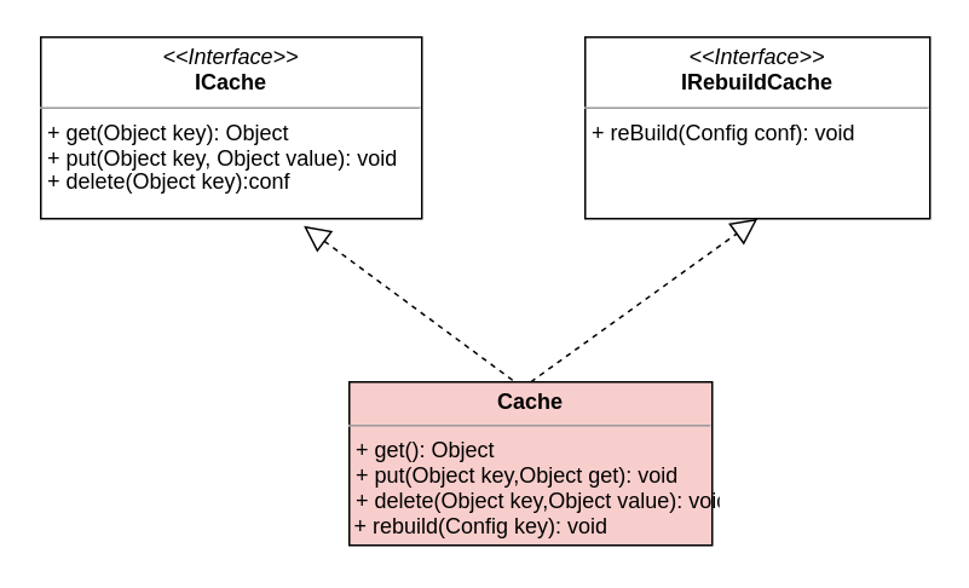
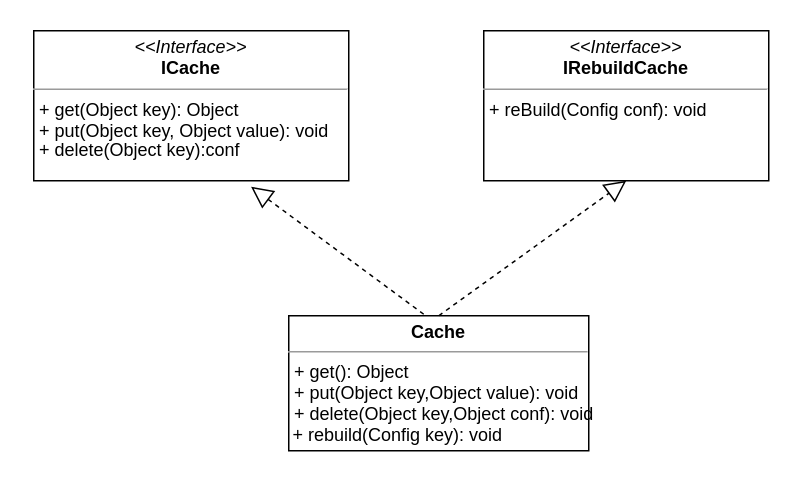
- <mxCell id="5" value="&lt;p style=&quot;margin: 0px ; margin-top: 4px ; text-align: center&quot;&gt;&lt;b&gt;Cache&lt;/b&gt;&lt;/p&gt;&lt;hr size=&quot;1&quot;&gt;&lt;p style=&quot;margin: 0px ; margin-left: 4px&quot;&gt;+ get(): Object&lt;/p&gt;" style="verticalAlign=top;align=left;overflow=fill;fontSize=12;fontFamily=Helvetica;html=1;fillColor=#f8cecc;" vertex="1" parent="1"><mxGeometry x="192" y="210" width="200" height="90" as="geometry" /></mxCell>
+ <mxCell id="5" value="&lt;p style=&quot;margin: 0px ; margin-top: 4px ; text-align: center&quot;&gt;&lt;b&gt;Cache&lt;/b&gt;&lt;/p&gt;&lt;hr size=&quot;1&quot;&gt;&lt;p style=&quot;margin: 0px ; margin-left: 4px&quot;&gt;+ get(): Object&lt;/p&gt;" style="verticalAlign=top;align=left;overflow=fill;fontSize=12;fontFamily=Helvetica;html=1;" vertex="1" parent="1"><mxGeometry x="192" y="210" width="200" height="90" as="geometry" /></mxCell>
- <mxCell id="8" value="+ put(Object key,Object get): void" style="text;strokeColor=none;fillColor=none;align=left;verticalAlign=top;spacingLeft=4;spacingRight=4;overflow=hidden;rotatable=0;points=[[0,0.5],[1,0.5]];portConstraint=eastwest;" vertex="1" parent="1"><mxGeometry x="190" y="248" width="210" height="26" as="geometry" /></mxCell>
+ <mxCell id="8" value="+ put(Object key,Object value): void" style="text;strokeColor=none;fillColor=none;align=left;verticalAlign=top;spacingLeft=4;spacingRight=4;overflow=hidden;rotatable=0;points=[[0,0.5],[1,0.5]];portConstraint=eastwest;" vertex="1" parent="1"><mxGeometry x="190" y="248" width="210" height="26" as="geometry" /></mxCell>
- <mxCell id="9" value="+ delete(Object key,Object value): void" style="text;strokeColor=none;fillColor=none;align=left;verticalAlign=top;spacingLeft=4;spacingRight=4;overflow=hidden;rotatable=0;points=[[0,0.5],[1,0.5]];portConstraint=eastwest;" vertex="1" parent="1"><mxGeometry x="190" y="262" width="210" height="26" as="geometry" /></mxCell>
+ <mxCell id="9" value="+ delete(Object key,Object conf): void" style="text;strokeColor=none;fillColor=none;align=left;verticalAlign=top;spacingLeft=4;spacingRight=4;overflow=hidden;rotatable=0;points=[[0,0.5],[1,0.5]];portConstraint=eastwest;" vertex="1" parent="1"><mxGeometry x="190" y="262" width="210" height="26" as="geometry" /></mxCell>
